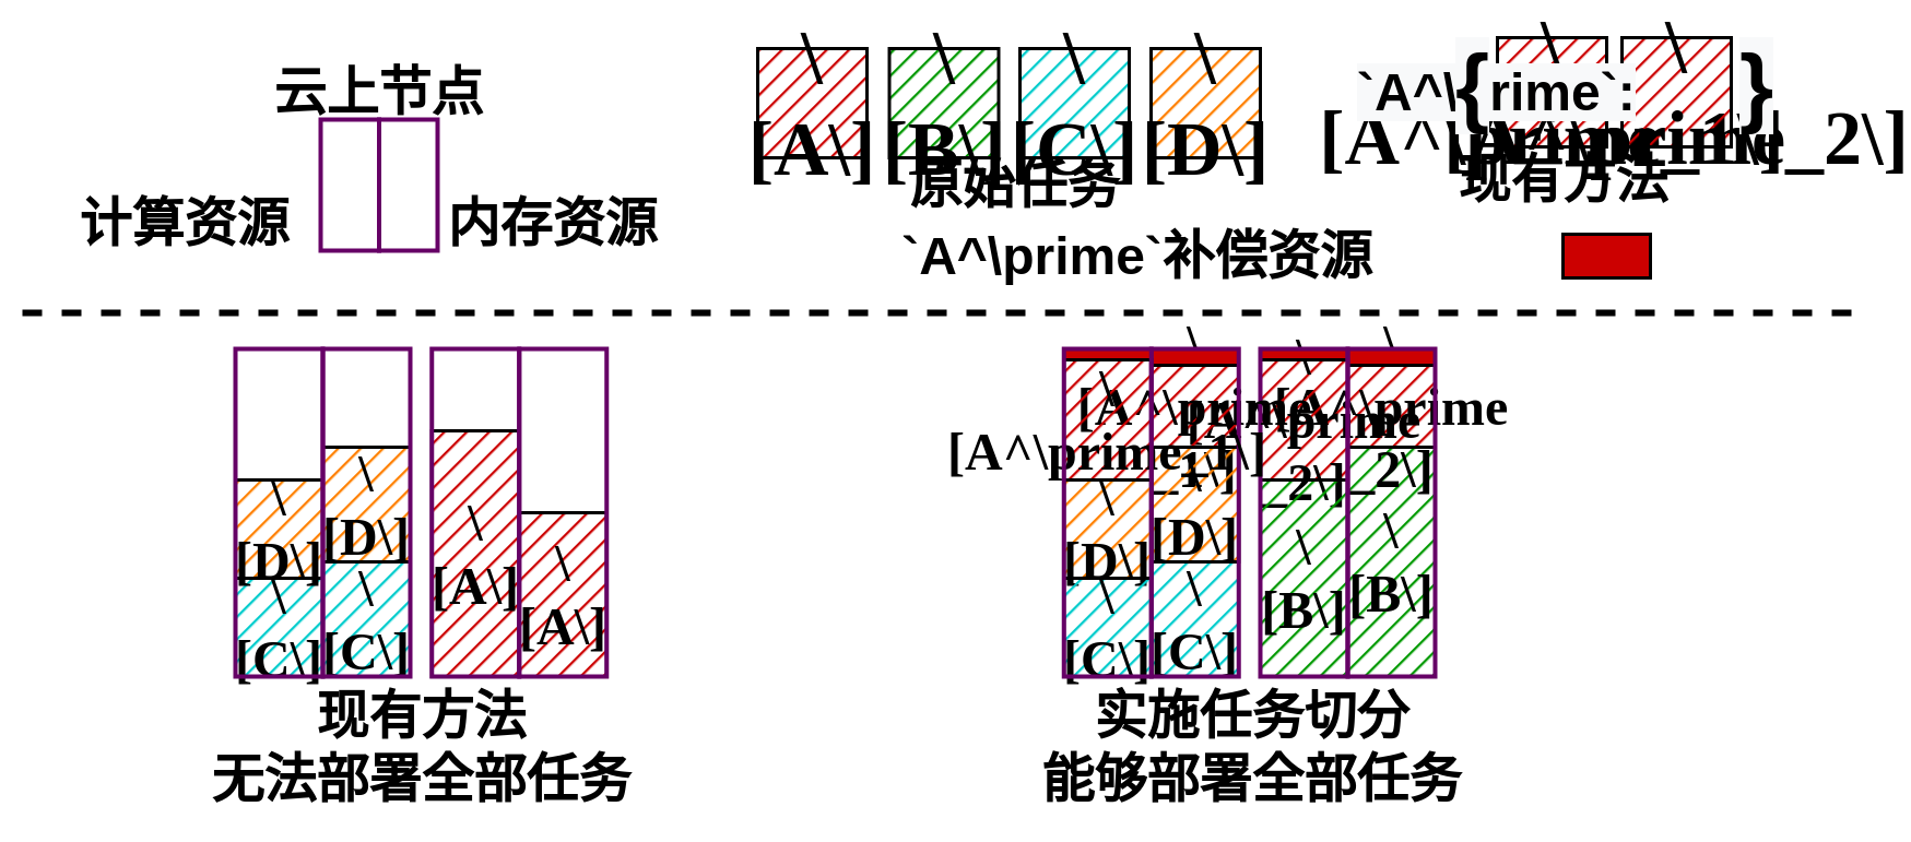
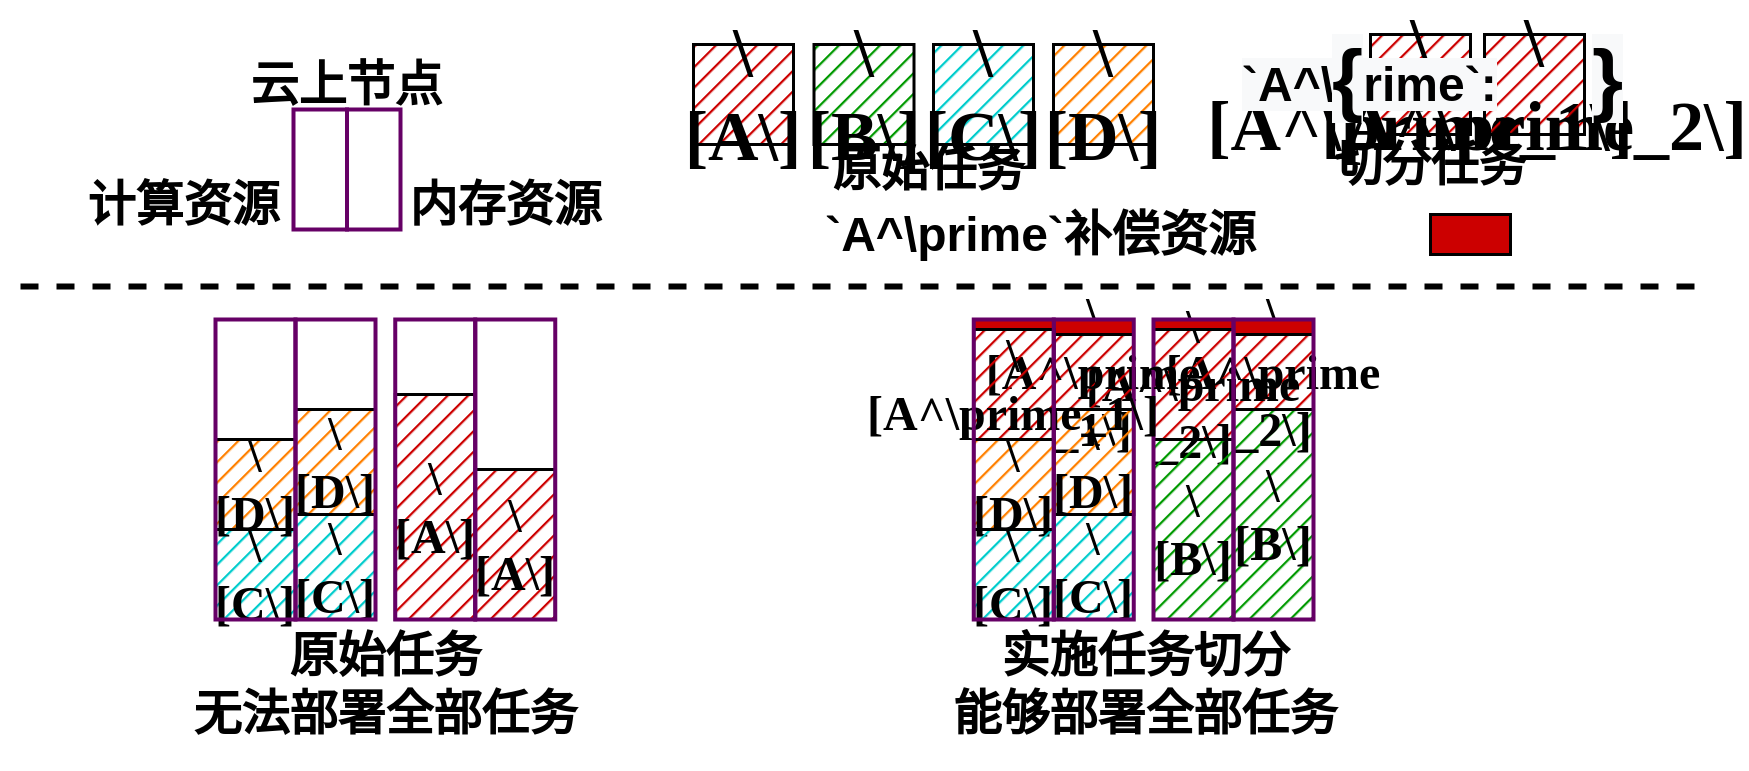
- <mxCell id="46" value="现有方法" style="text;html=1;align=center;verticalAlign=middle;resizable=0;points=[];autosize=1;strokeColor=none;fillColor=none;fontSize=48;fontStyle=1" parent="1" vertex="1"><mxGeometry x="1320" y="125" width="220" height="70" as="geometry" /></mxCell>
+ <mxCell id="46" value="切分任务" style="text;html=1;align=center;verticalAlign=middle;resizable=0;points=[];autosize=1;strokeColor=none;fillColor=none;fontSize=48;fontStyle=1" parent="1" vertex="1"><mxGeometry x="1320" y="125" width="220" height="70" as="geometry" /></mxCell>
- <mxCell id="37" value="计算资源" style="text;html=1;align=center;verticalAlign=middle;resizable=0;points=[];autosize=1;strokeColor=none;fillColor=none;fontSize=48;fontStyle=1" parent="1" vertex="1"><mxGeometry x="57.999" y="165.001" width="220" height="70" as="geometry" /></mxCell>
+ <mxCell id="37" value="计算资源" style="text;html=1;align=center;verticalAlign=middle;resizable=0;points=[];autosize=1;strokeColor=none;fillColor=none;fontSize=48;fontStyle=1" parent="1" vertex="1"><mxGeometry x="72.999" y="165.001" width="220" height="70" as="geometry" /></mxCell>
- <mxCell id="34" value="&lt;font style=&quot;font-size: 48px;&quot;&gt;现有方法&lt;br&gt;无法部署全部任务&lt;br style=&quot;font-size: 48px;&quot;&gt;&lt;/font&gt;" style="text;html=1;align=center;verticalAlign=middle;resizable=0;points=[];autosize=1;strokeColor=none;fillColor=none;fontStyle=1;fontSize=48;" parent="1" vertex="1"><mxGeometry x="180" y="615" width="410" height="130" as="geometry" /></mxCell>
+ <mxCell id="34" value="&lt;font style=&quot;font-size: 48px;&quot;&gt;原始任务&lt;br&gt;无法部署全部任务&lt;br style=&quot;font-size: 48px;&quot;&gt;&lt;/font&gt;" style="text;html=1;align=center;verticalAlign=middle;resizable=0;points=[];autosize=1;strokeColor=none;fillColor=none;fontStyle=1;fontSize=48;" parent="1" vertex="1"><mxGeometry x="180" y="615" width="410" height="130" as="geometry" /></mxCell>
